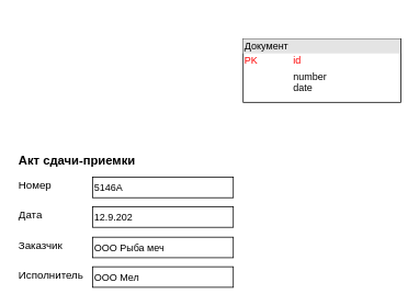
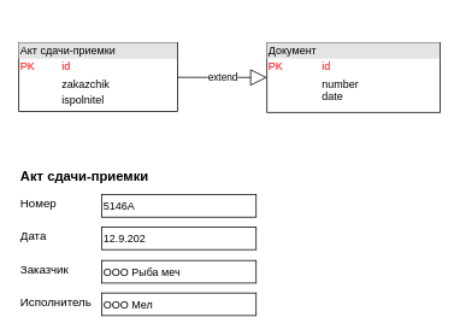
+ <mxCell id="2" value="&lt;div style=&quot;box-sizing: border-box ; width: 100% ; background: #e4e4e4 ; padding: 2px&quot;&gt;Акт сдачи-приемки&lt;/div&gt;&lt;table style=&quot;width: 100% ; font-size: 1em&quot; cellpadding=&quot;2&quot; cellspacing=&quot;0&quot;&gt;&lt;tbody&gt;&lt;tr&gt;&lt;td&gt;&lt;font color=&quot;#ff0000&quot;&gt;PK&lt;/font&gt;&lt;/td&gt;&lt;td&gt;&lt;font color=&quot;#ff0000&quot;&gt;id&lt;/font&gt;&lt;/td&gt;&lt;/tr&gt;&lt;tr&gt;&lt;td&gt;&lt;br&gt;&lt;/td&gt;&lt;td&gt;zakazchik&lt;/td&gt;&lt;/tr&gt;&lt;tr&gt;&lt;td&gt;&lt;br&gt;&lt;/td&gt;&lt;td&gt;ispolnitel&lt;/td&gt;&lt;/tr&gt;&lt;/tbody&gt;&lt;/table&gt;" style="verticalAlign=top;align=left;overflow=fill;html=1;" vertex="1" parent="1"><mxGeometry x="20" y="47" width="176" height="76" as="geometry" /></mxCell>
+ <mxCell id="6" value="extend" style="endArrow=block;endSize=16;endFill=0;html=1;" edge="1" parent="1" source="2" target="4"><mxGeometry width="160" relative="1" as="geometry"><mxPoint x="214" y="45" as="sourcePoint" /><mxPoint x="374" y="45" as="targetPoint" /></mxGeometry></mxCell>
